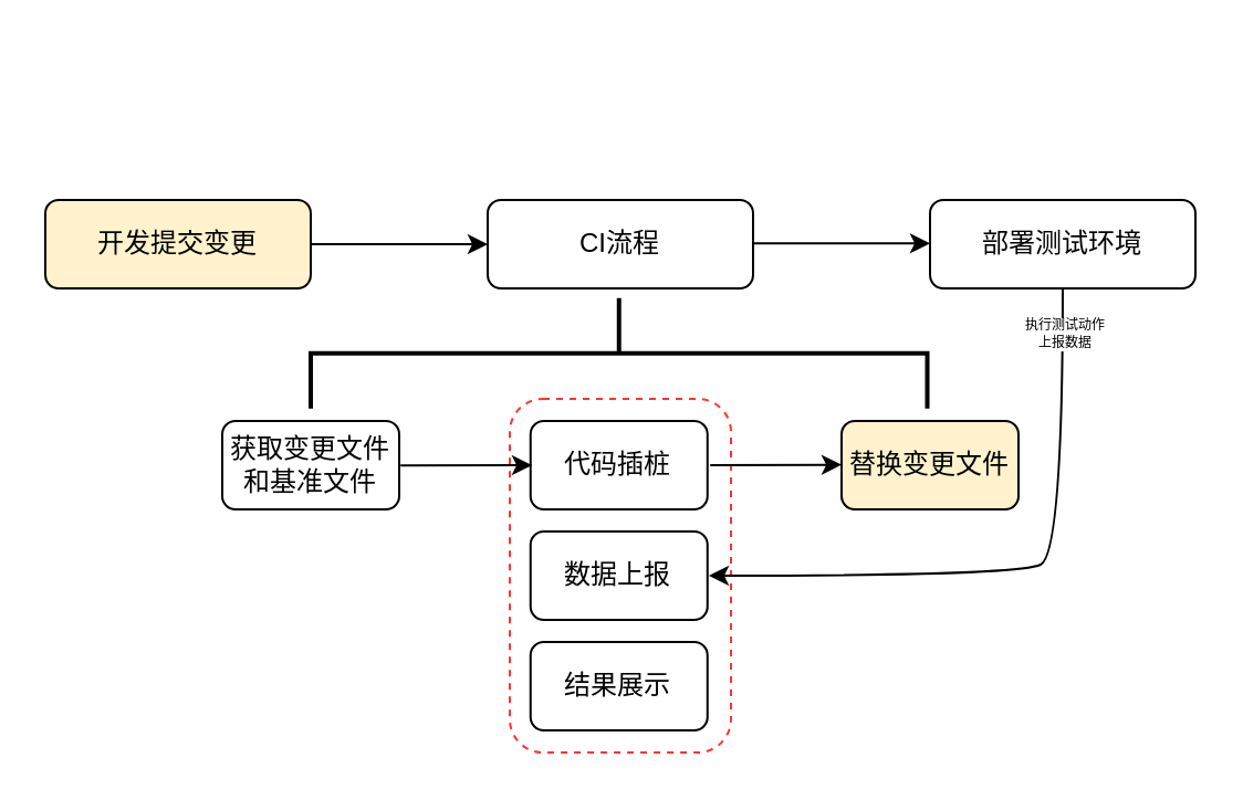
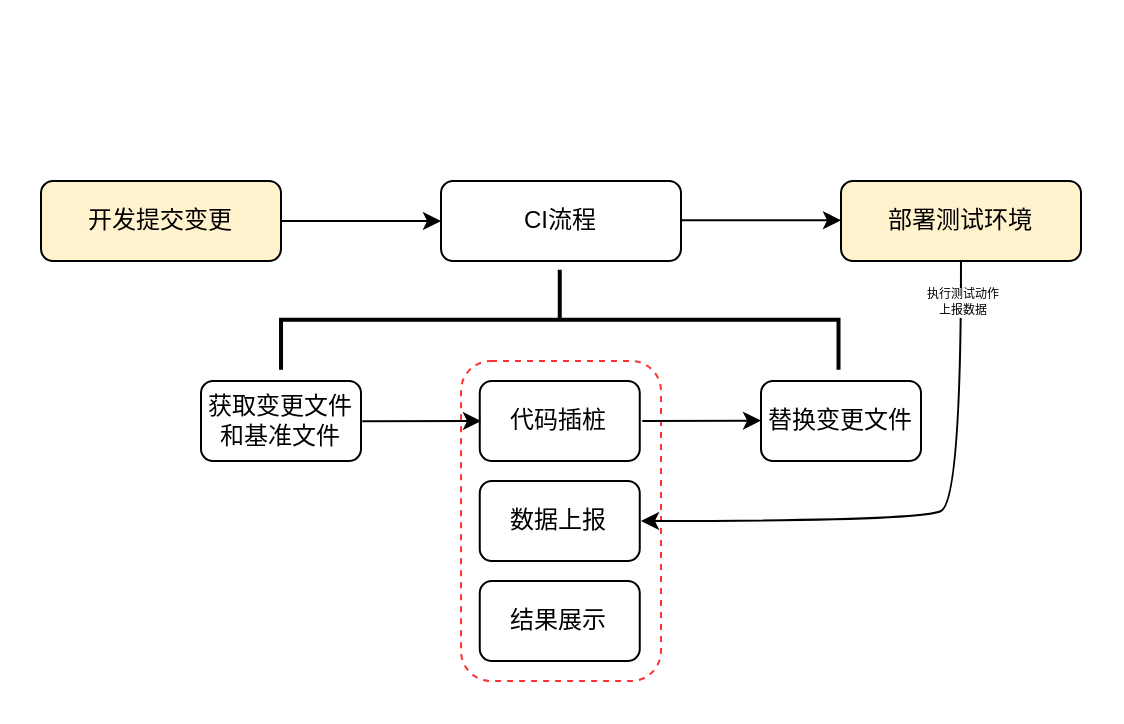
- <mxCell id="5" value="部署测试环境" style="rounded=1;whiteSpace=wrap;html=1;" parent="1" vertex="1"><mxGeometry x="420" y="90" width="120" height="40" as="geometry" /></mxCell>
+ <mxCell id="5" value="部署测试环境" style="rounded=1;whiteSpace=wrap;html=1;fillColor=#fff2cc;" parent="1" vertex="1"><mxGeometry x="420" y="90" width="120" height="40" as="geometry" /></mxCell>
- <mxCell id="8" value="替换变更文件" style="rounded=1;whiteSpace=wrap;html=1;fillColor=#fff2cc;" parent="1" vertex="1"><mxGeometry x="380" y="190" width="80" height="40" as="geometry" /></mxCell>
+ <mxCell id="8" value="替换变更文件" style="rounded=1;whiteSpace=wrap;html=1;" parent="1" vertex="1"><mxGeometry x="380" y="190" width="80" height="40" as="geometry" /></mxCell>
